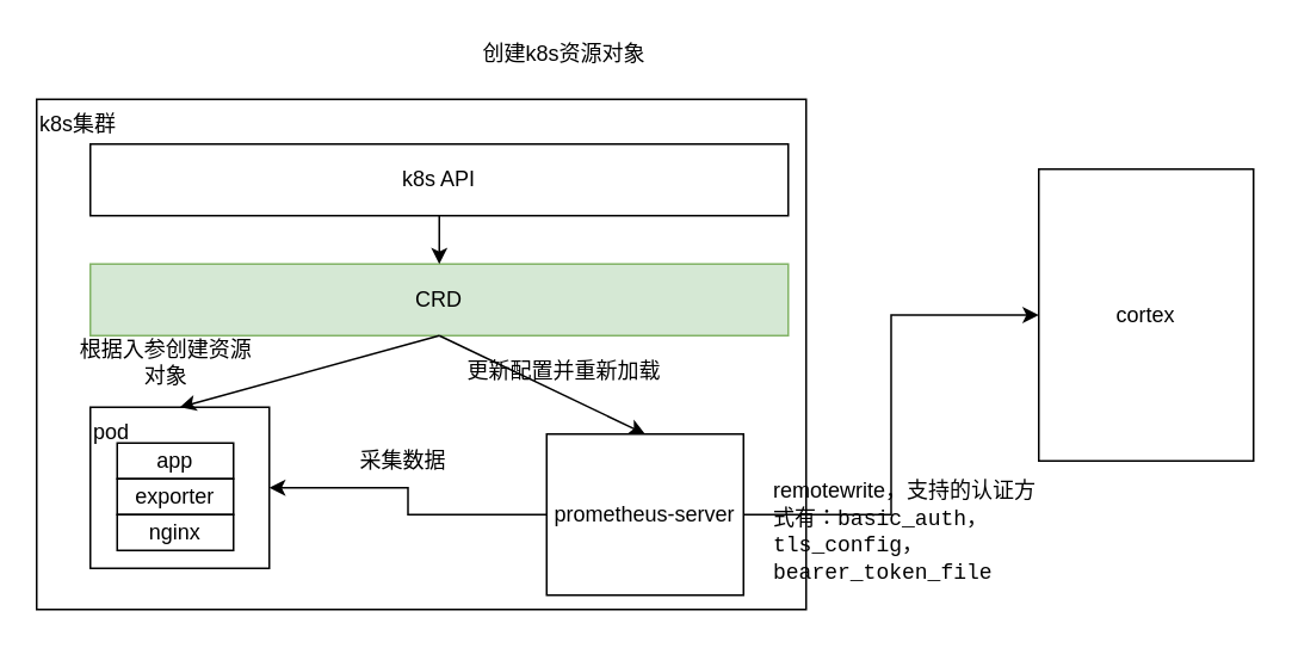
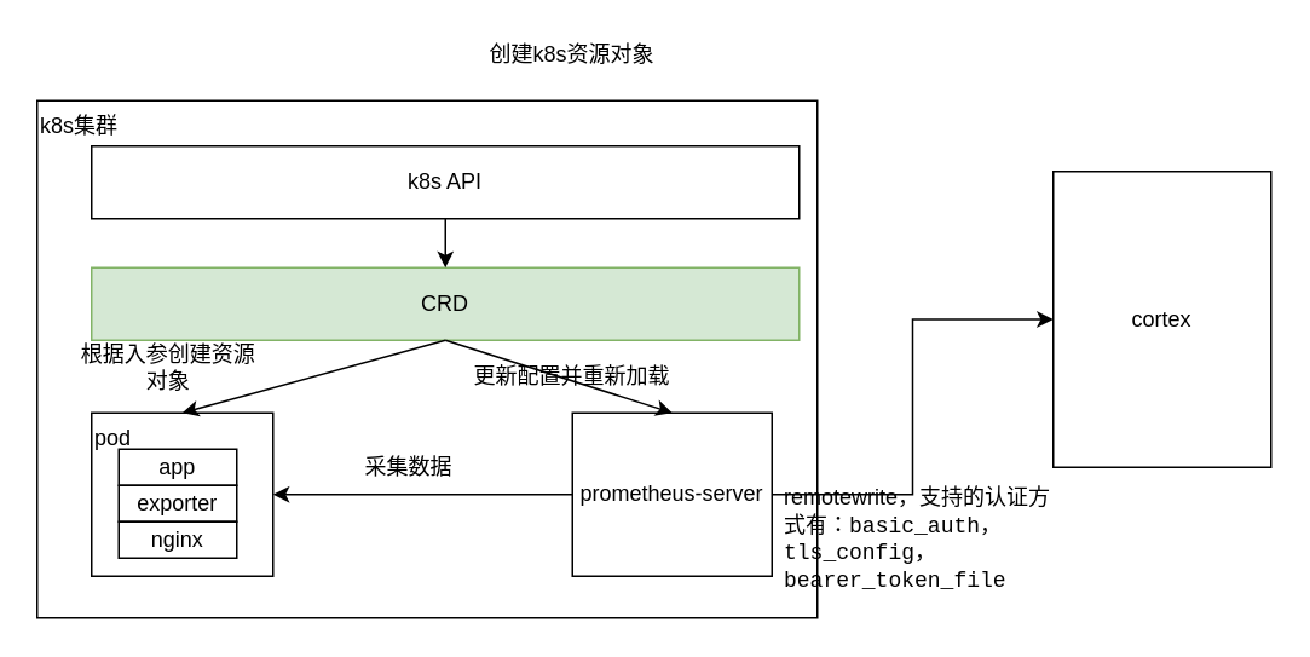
- <mxCell id="10" value="prometheus-server" style="rounded=0;whiteSpace=wrap;html=1;align=center;" vertex="1" parent="1"><mxGeometry x="305" y="242" width="110" height="90" as="geometry" /></mxCell>
+ <mxCell id="10" value="prometheus-server" style="rounded=0;whiteSpace=wrap;html=1;align=center;" vertex="1" parent="1"><mxGeometry x="315" y="227" width="110" height="90" as="geometry" /></mxCell>
